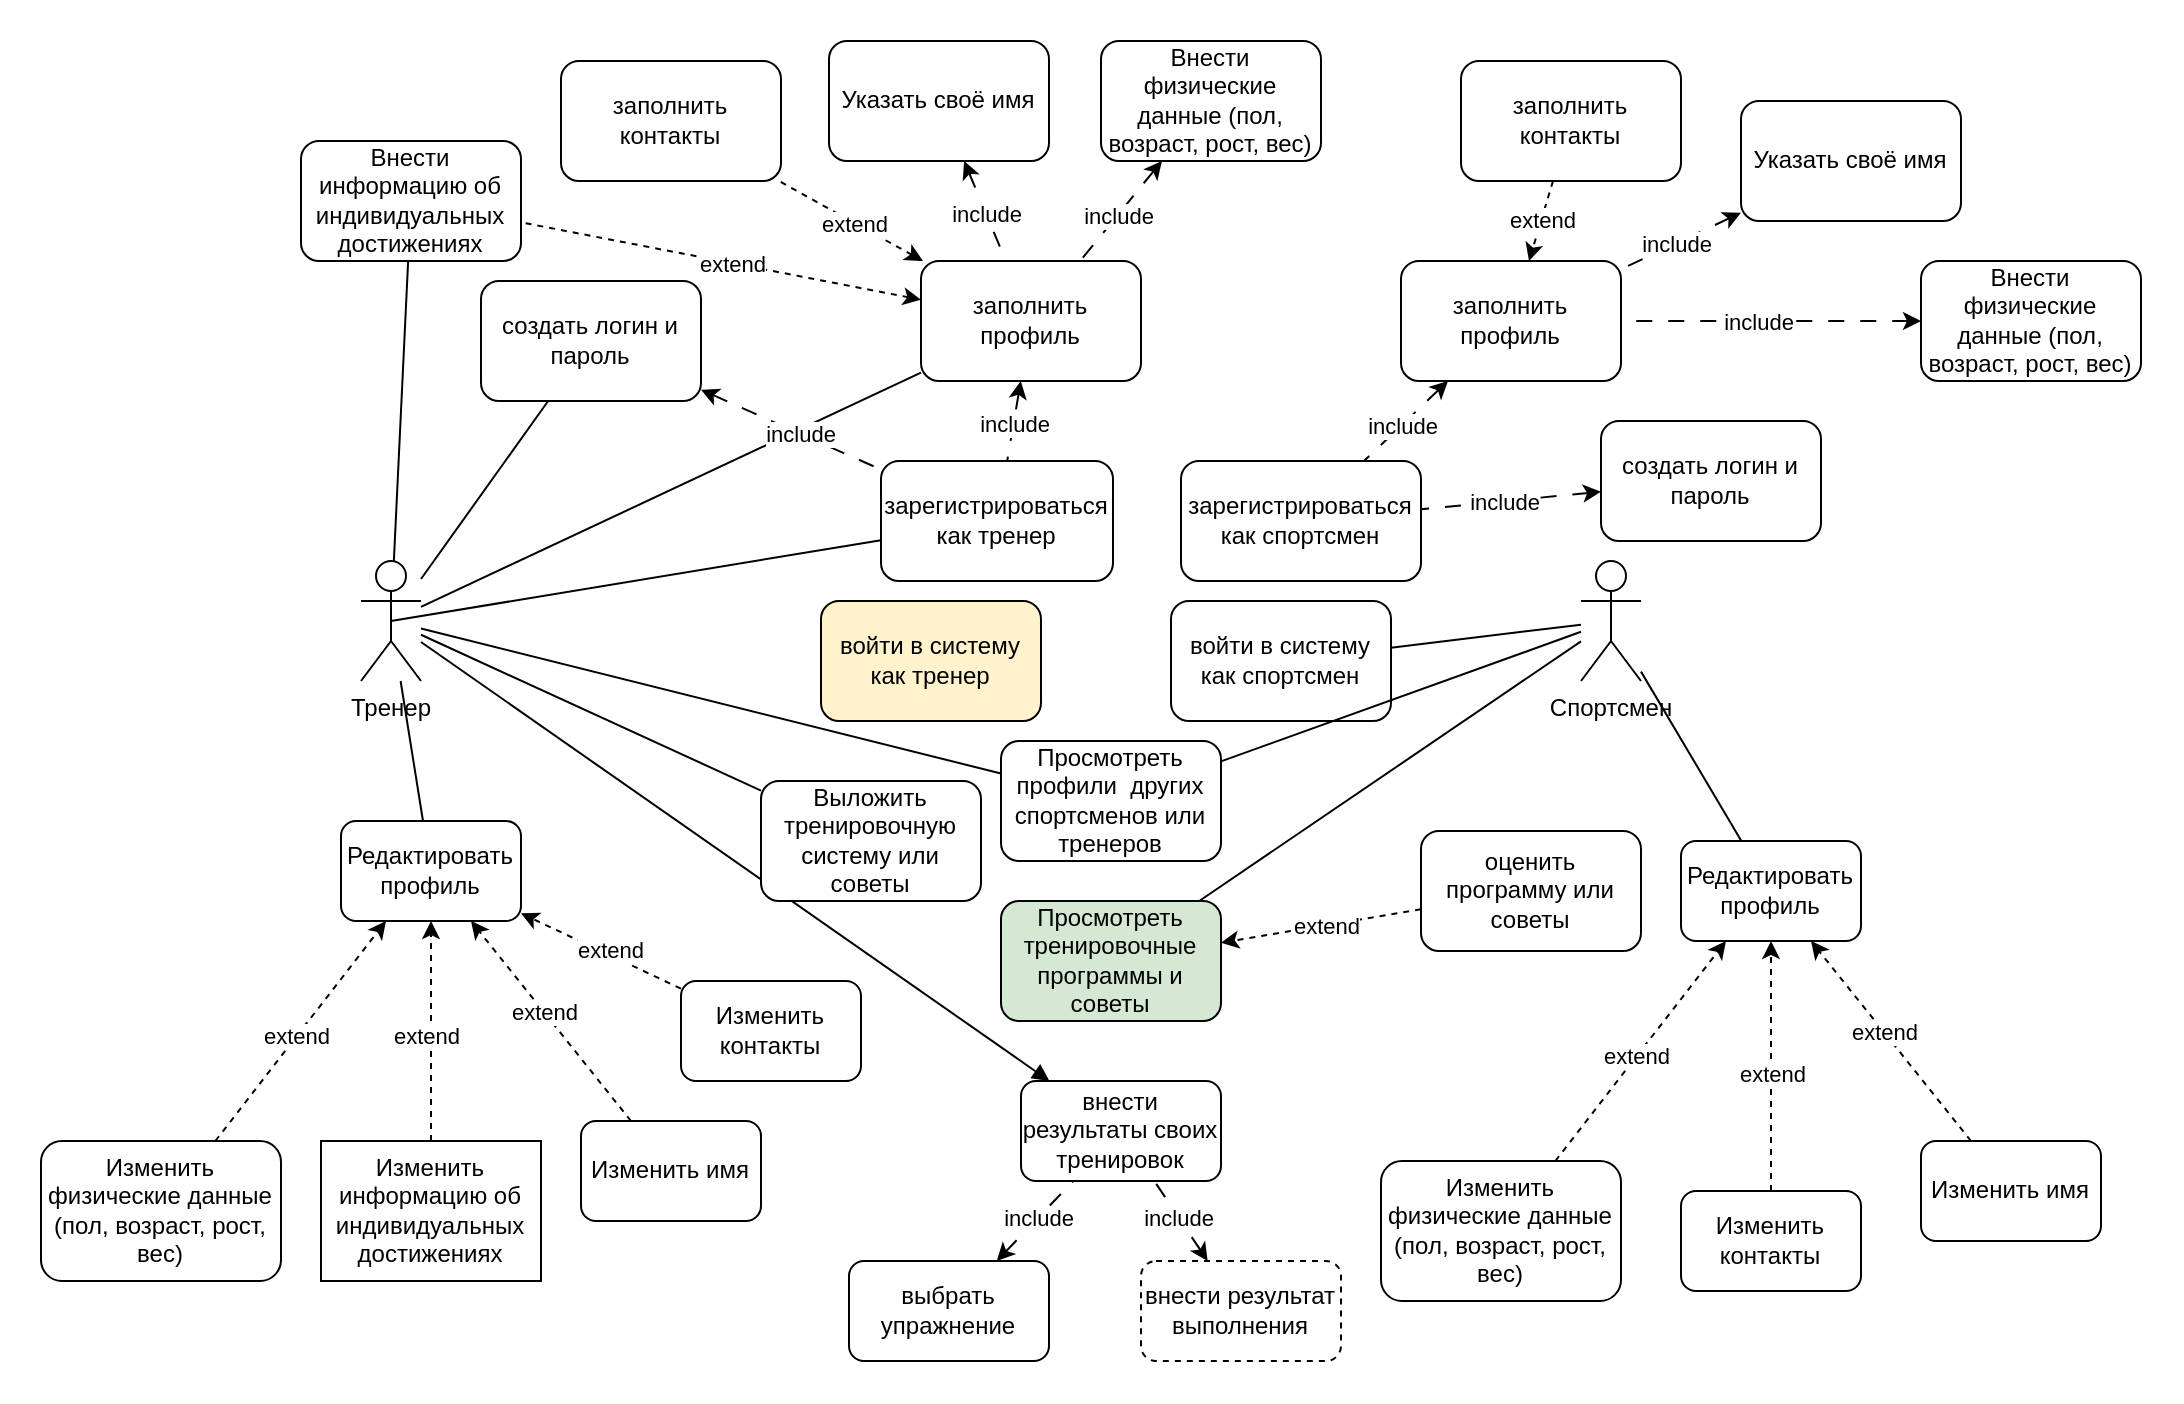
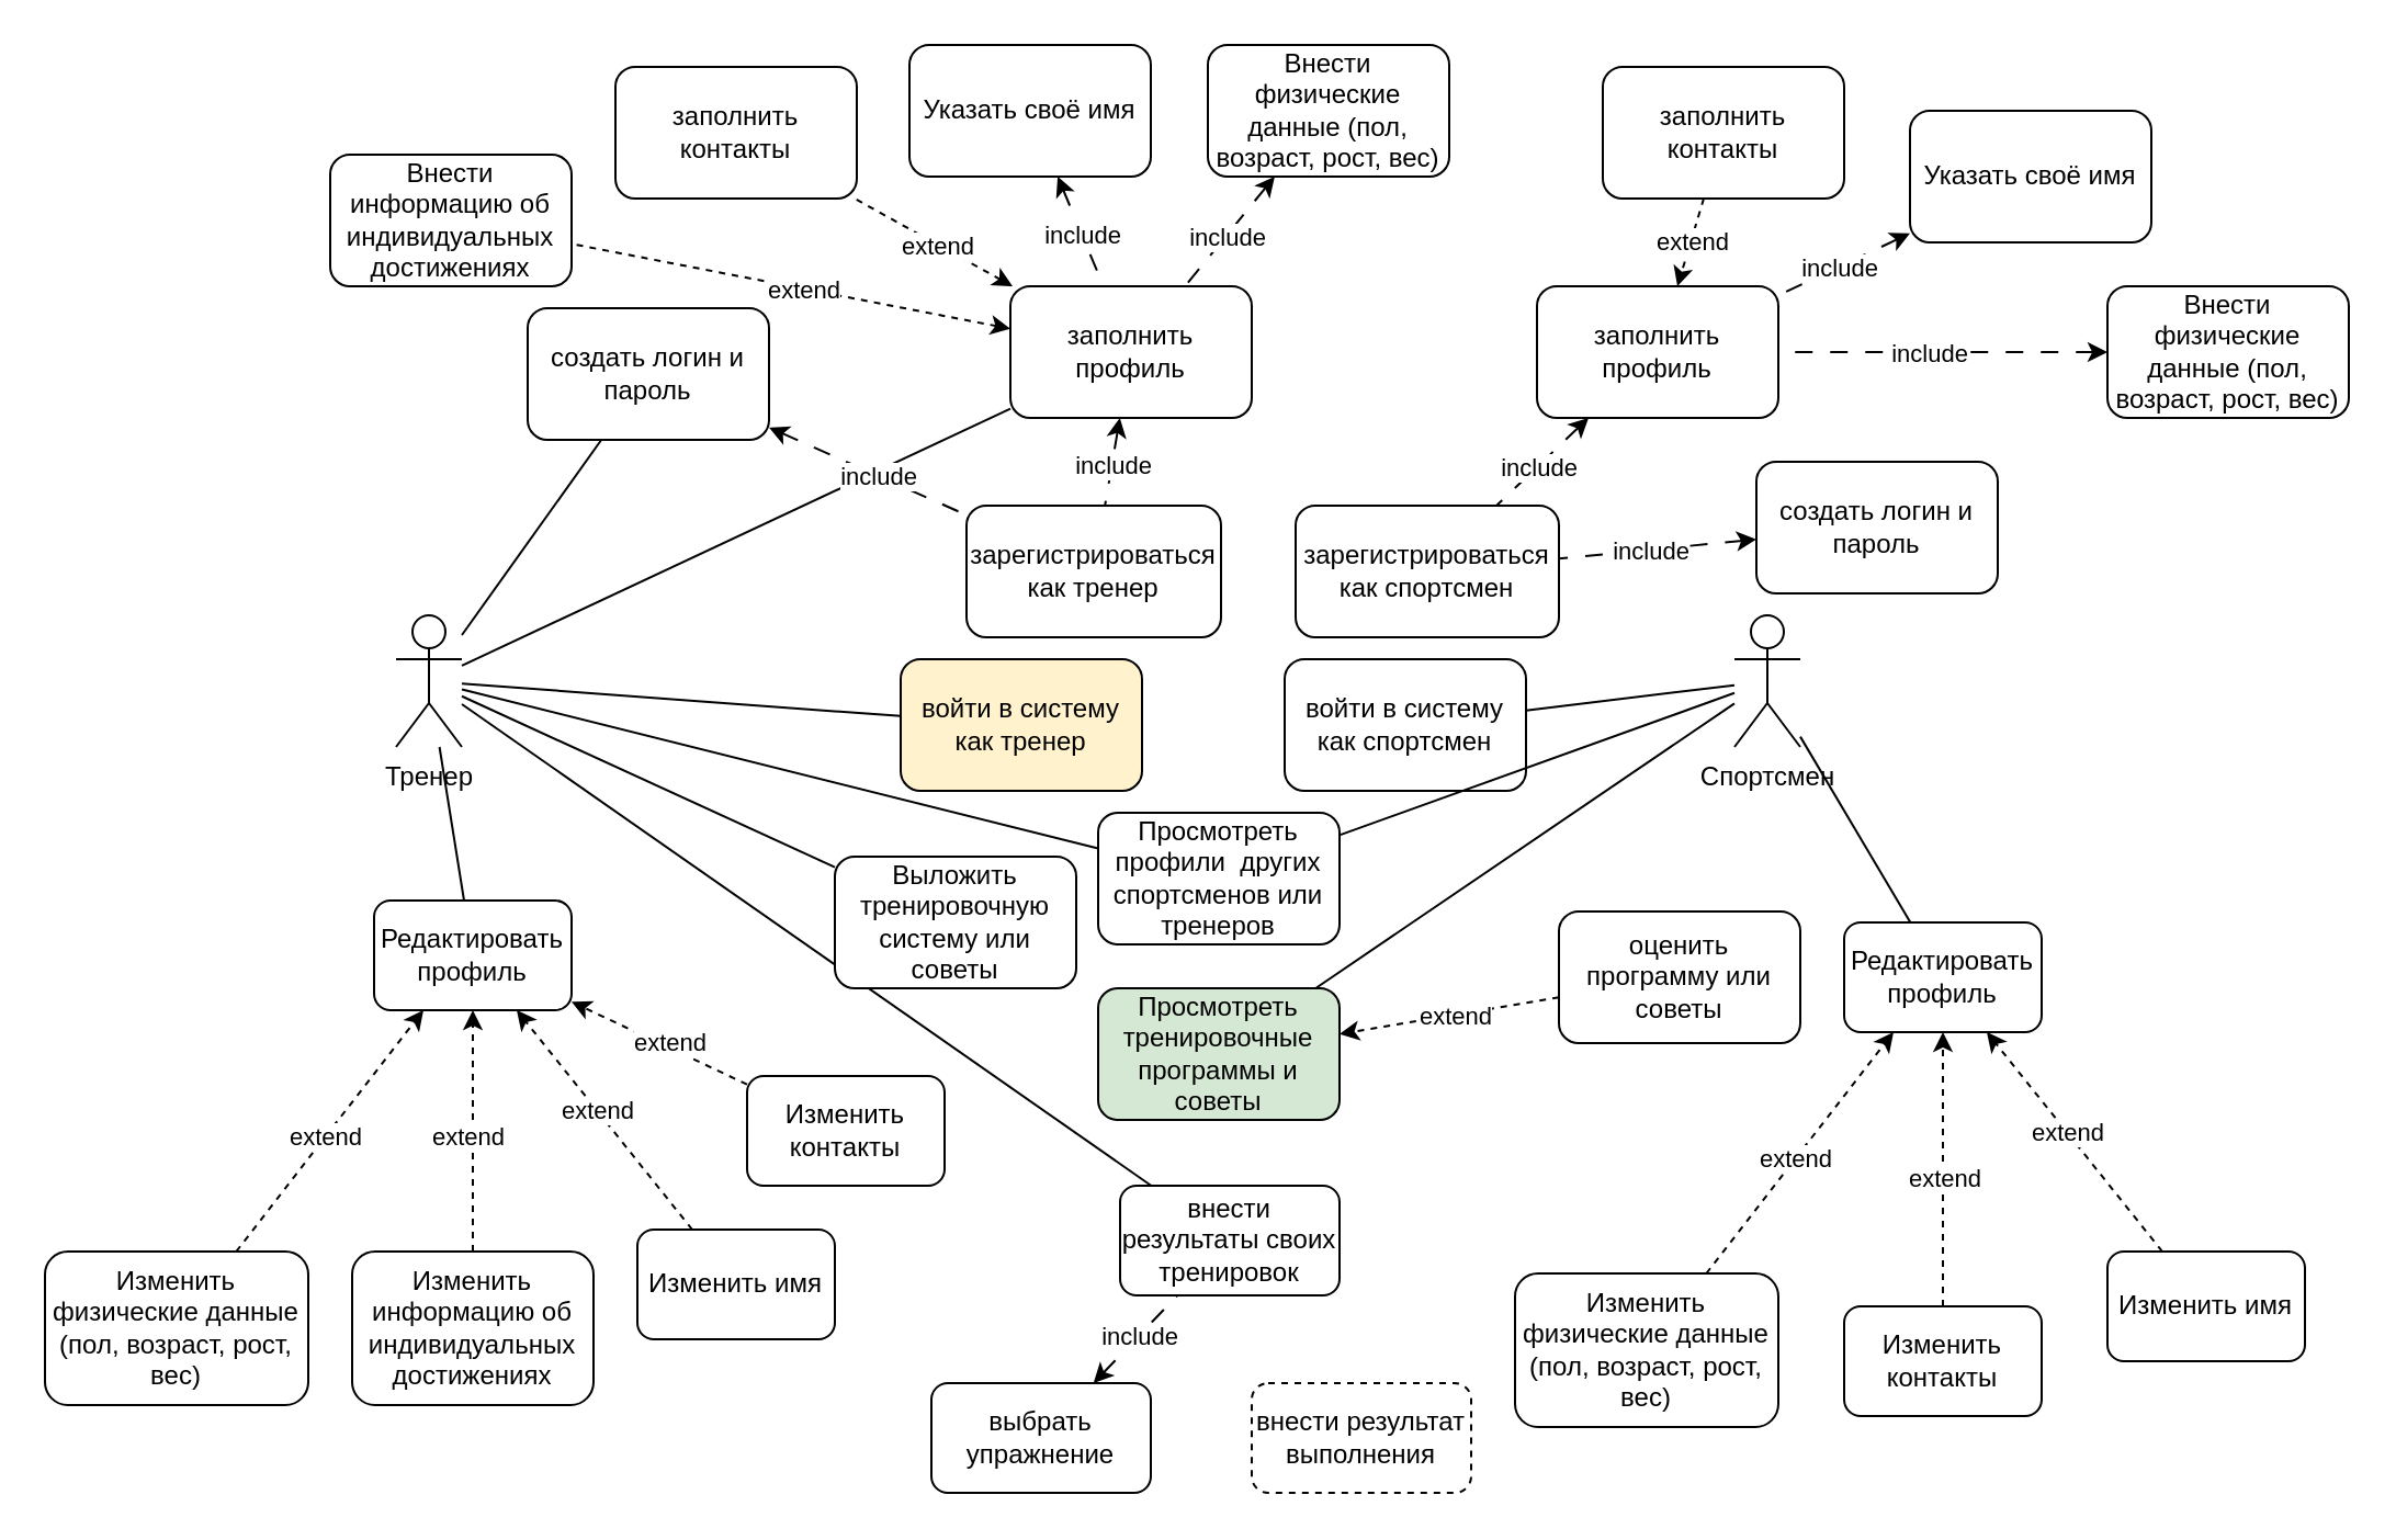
- <mxCell id="41" value="" style="endArrow=none;html=1;rounded=0;" edge="1" parent="1" source="2" target="56"><mxGeometry width="50" height="50" relative="1" as="geometry"><mxPoint x="220" y="330" as="sourcePoint" /><mxPoint x="534" y="550" as="targetPoint" /></mxGeometry></mxCell>
+ <mxCell id="41" value="" style="endArrow=none;html=1;rounded=0;" edge="1" parent="1" source="2" target="38"><mxGeometry width="50" height="50" relative="1" as="geometry"><mxPoint x="220" y="330" as="sourcePoint" /><mxPoint x="534" y="550" as="targetPoint" /></mxGeometry></mxCell>
- <mxCell id="51" value="" style="endArrow=none;html=1;rounded=0;exitX=0.5;exitY=0.5;exitDx=0;exitDy=0;exitPerimeter=0;" edge="1" parent="1" source="2" target="49"><mxGeometry width="50" height="50" relative="1" as="geometry"><mxPoint x="220" y="311" as="sourcePoint" /><mxPoint x="305" y="260" as="targetPoint" /></mxGeometry></mxCell>
- <mxCell id="19" value="" style="endArrow=block;html=1;rounded=0;" edge="1" parent="1" source="2" target="18"><mxGeometry width="50" height="50" relative="1" as="geometry"><mxPoint x="220" y="345" as="sourcePoint" /><mxPoint x="290" y="460" as="targetPoint" /></mxGeometry></mxCell>
+ <mxCell id="19" value="" style="endArrow=none;html=1;rounded=0;" edge="1" parent="1" source="2" target="18"><mxGeometry width="50" height="50" relative="1" as="geometry"><mxPoint x="220" y="345" as="sourcePoint" /><mxPoint x="290" y="460" as="targetPoint" /></mxGeometry></mxCell>
- <mxCell id="6" value="Изменить информацию об индивидуальных достижениях" style="whiteSpace=wrap;html=1;rounded=0;" vertex="1" parent="1"><mxGeometry x="160" y="570" width="110" height="70" as="geometry" /></mxCell>
+ <mxCell id="6" value="Изменить информацию об индивидуальных достижениях" style="rounded=1;whiteSpace=wrap;html=1;" vertex="1" parent="1"><mxGeometry x="160" y="570" width="110" height="70" as="geometry" /></mxCell>
- <mxCell id="24" value="" style="endArrow=none;html=1;rounded=0;endFill=0;startArrow=classic;startFill=1;dashed=1;dashPattern=8 8;" edge="1" parent="1" source="21" target="18"><mxGeometry width="50" height="50" relative="1" as="geometry"><mxPoint x="512" y="640" as="sourcePoint" /><mxPoint x="548" y="600" as="targetPoint" /></mxGeometry></mxCell>
- <mxCell id="25" value="include" style="edgeLabel;html=1;align=center;verticalAlign=middle;resizable=0;points=[];" vertex="1" connectable="0" parent="24"><mxGeometry x="0.088" relative="1" as="geometry"><mxPoint as="offset" /></mxGeometry></mxCell>
